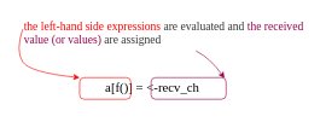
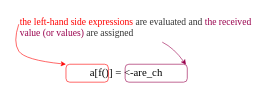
- <mxCell id="7" value="&lt;font style=&quot;font-size: 18px;&quot;&gt;a[f()] = &amp;lt;-recv_ch&lt;/font&gt;" style="rounded=1;whiteSpace=wrap;html=1;fontSize=14;fontFamily=Lucida Console;strokeColor=none;arcSize=16;fillColor=none;" parent="6" vertex="1"><mxGeometry width="220" height="50" as="geometry" /></mxCell>
+ <mxCell id="7" value="&lt;font style=&quot;font-size: 18px;&quot;&gt;a[f()] = &amp;lt;-are_ch&lt;/font&gt;" style="rounded=1;whiteSpace=wrap;html=1;fontSize=14;fontFamily=Lucida Console;strokeColor=none;arcSize=16;fillColor=none;" parent="6" vertex="1"><mxGeometry width="220" height="50" as="geometry" /></mxCell>
